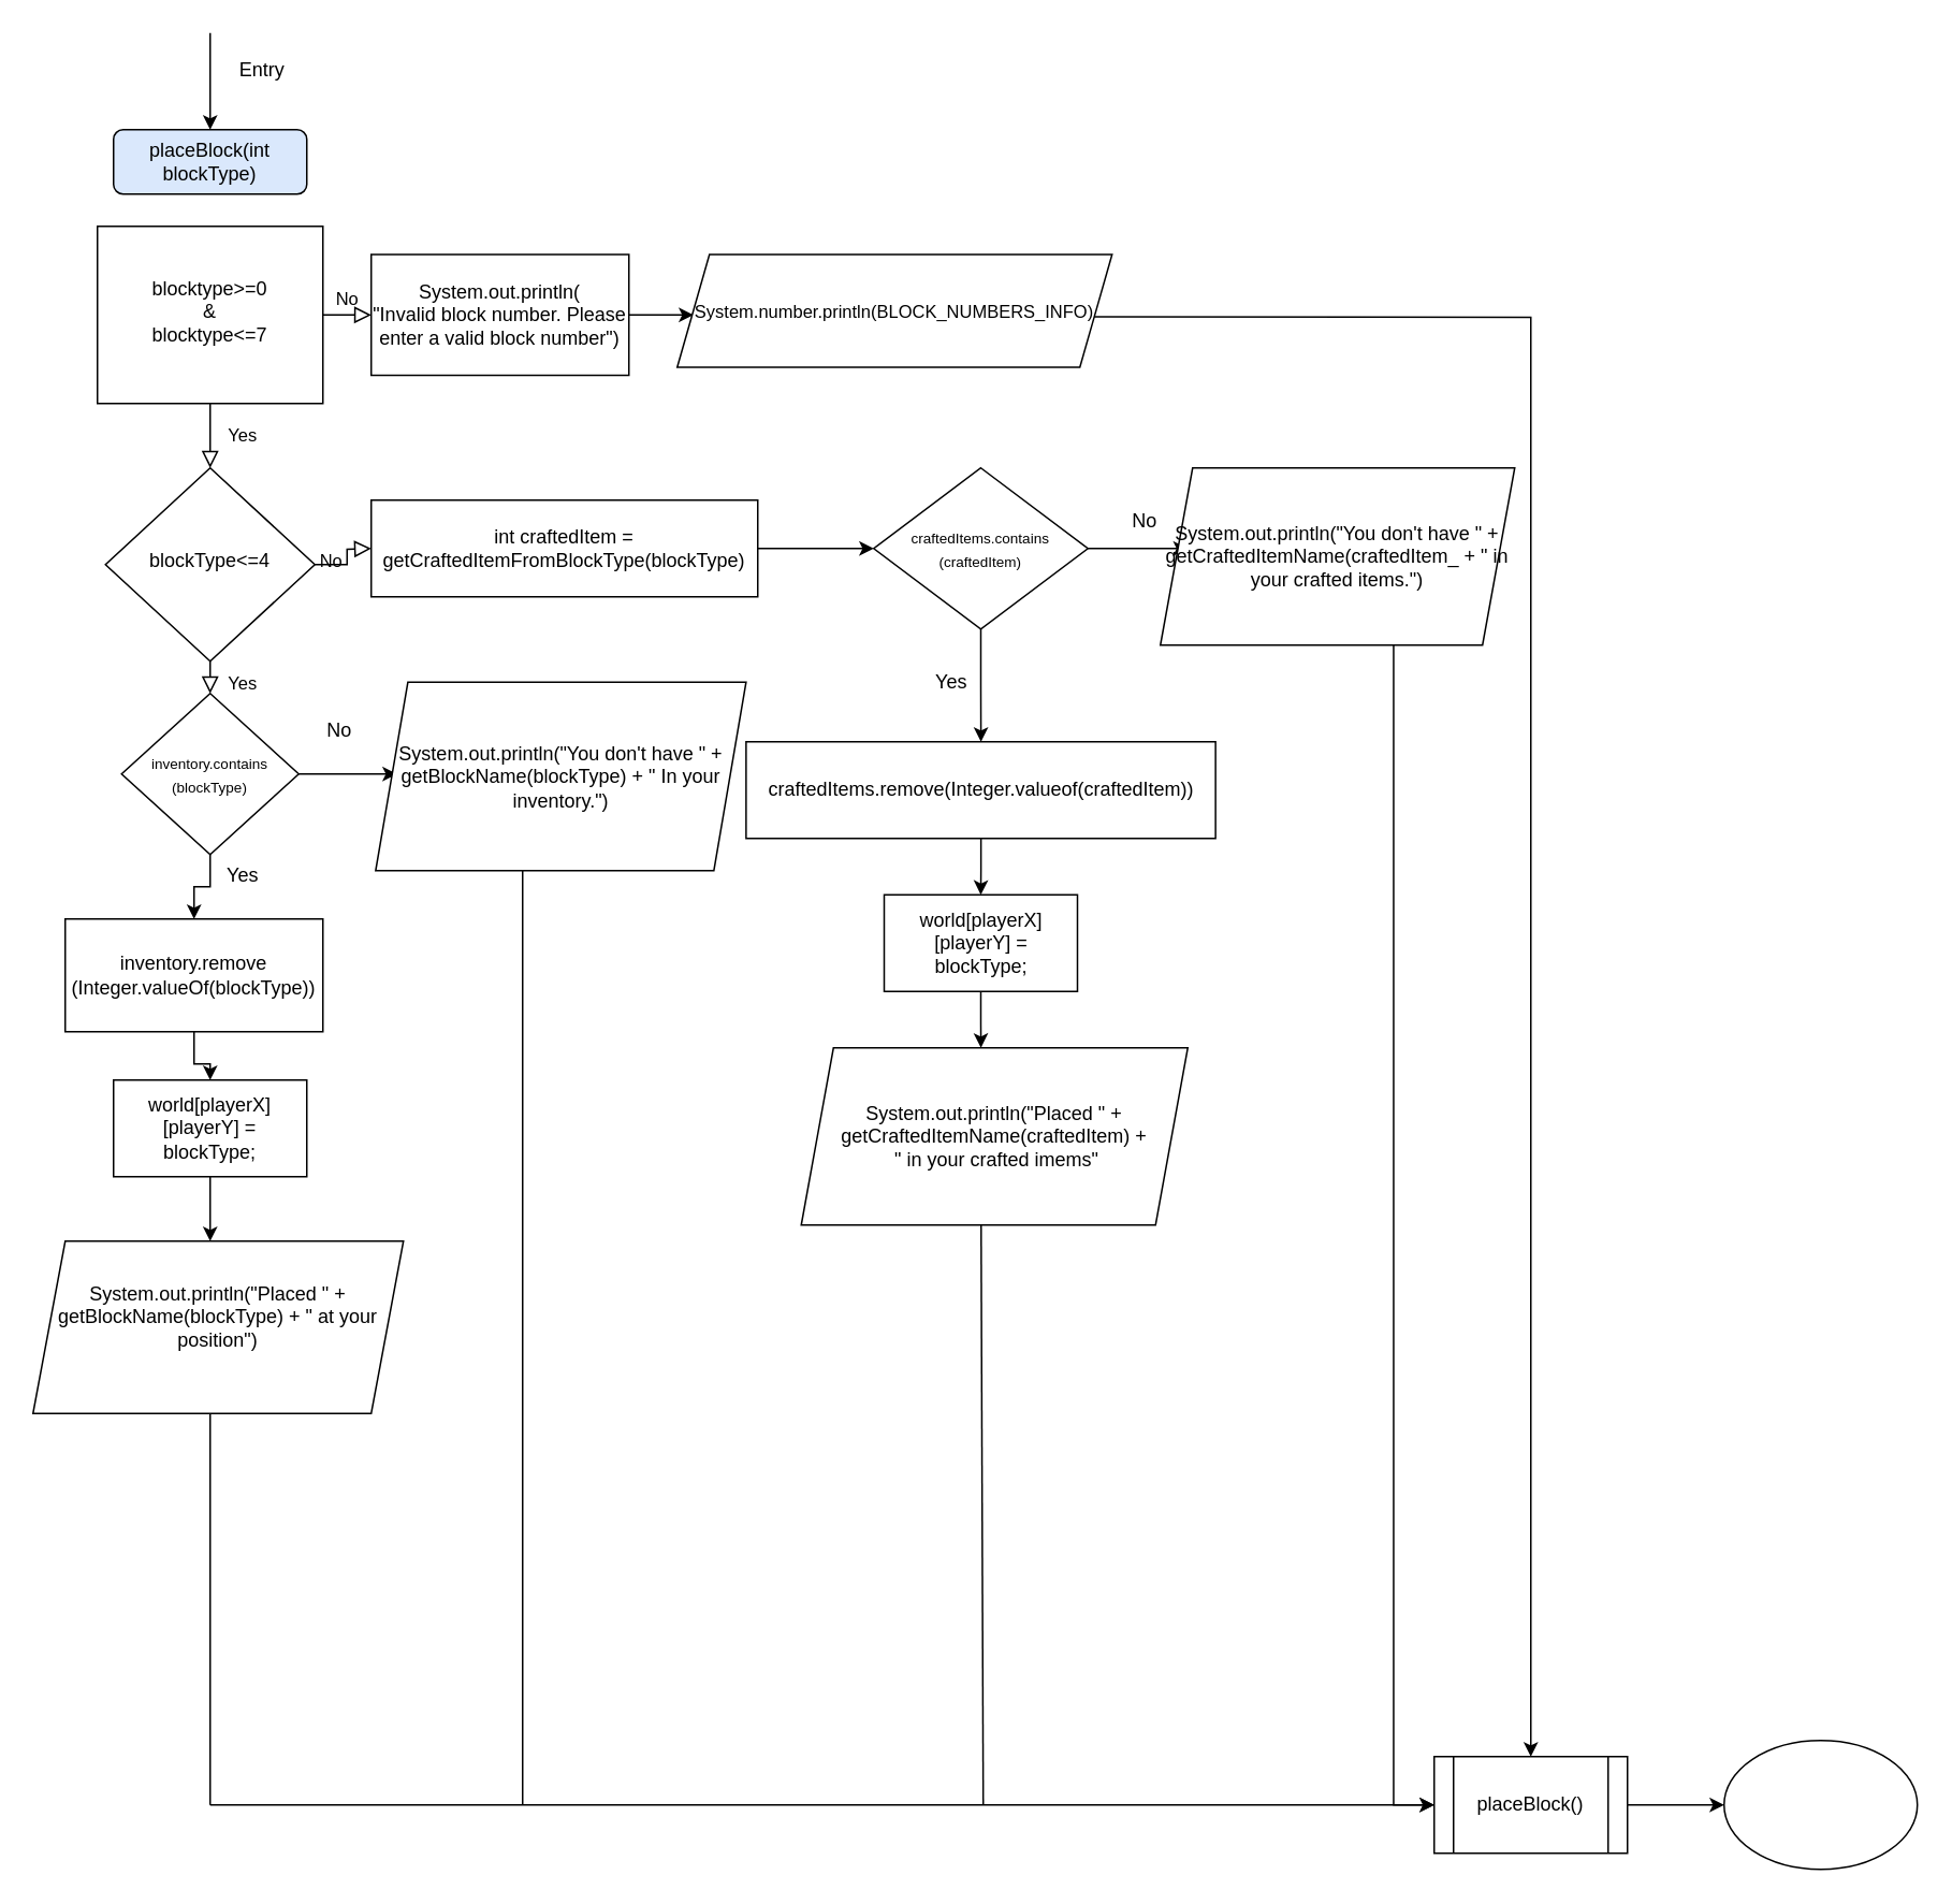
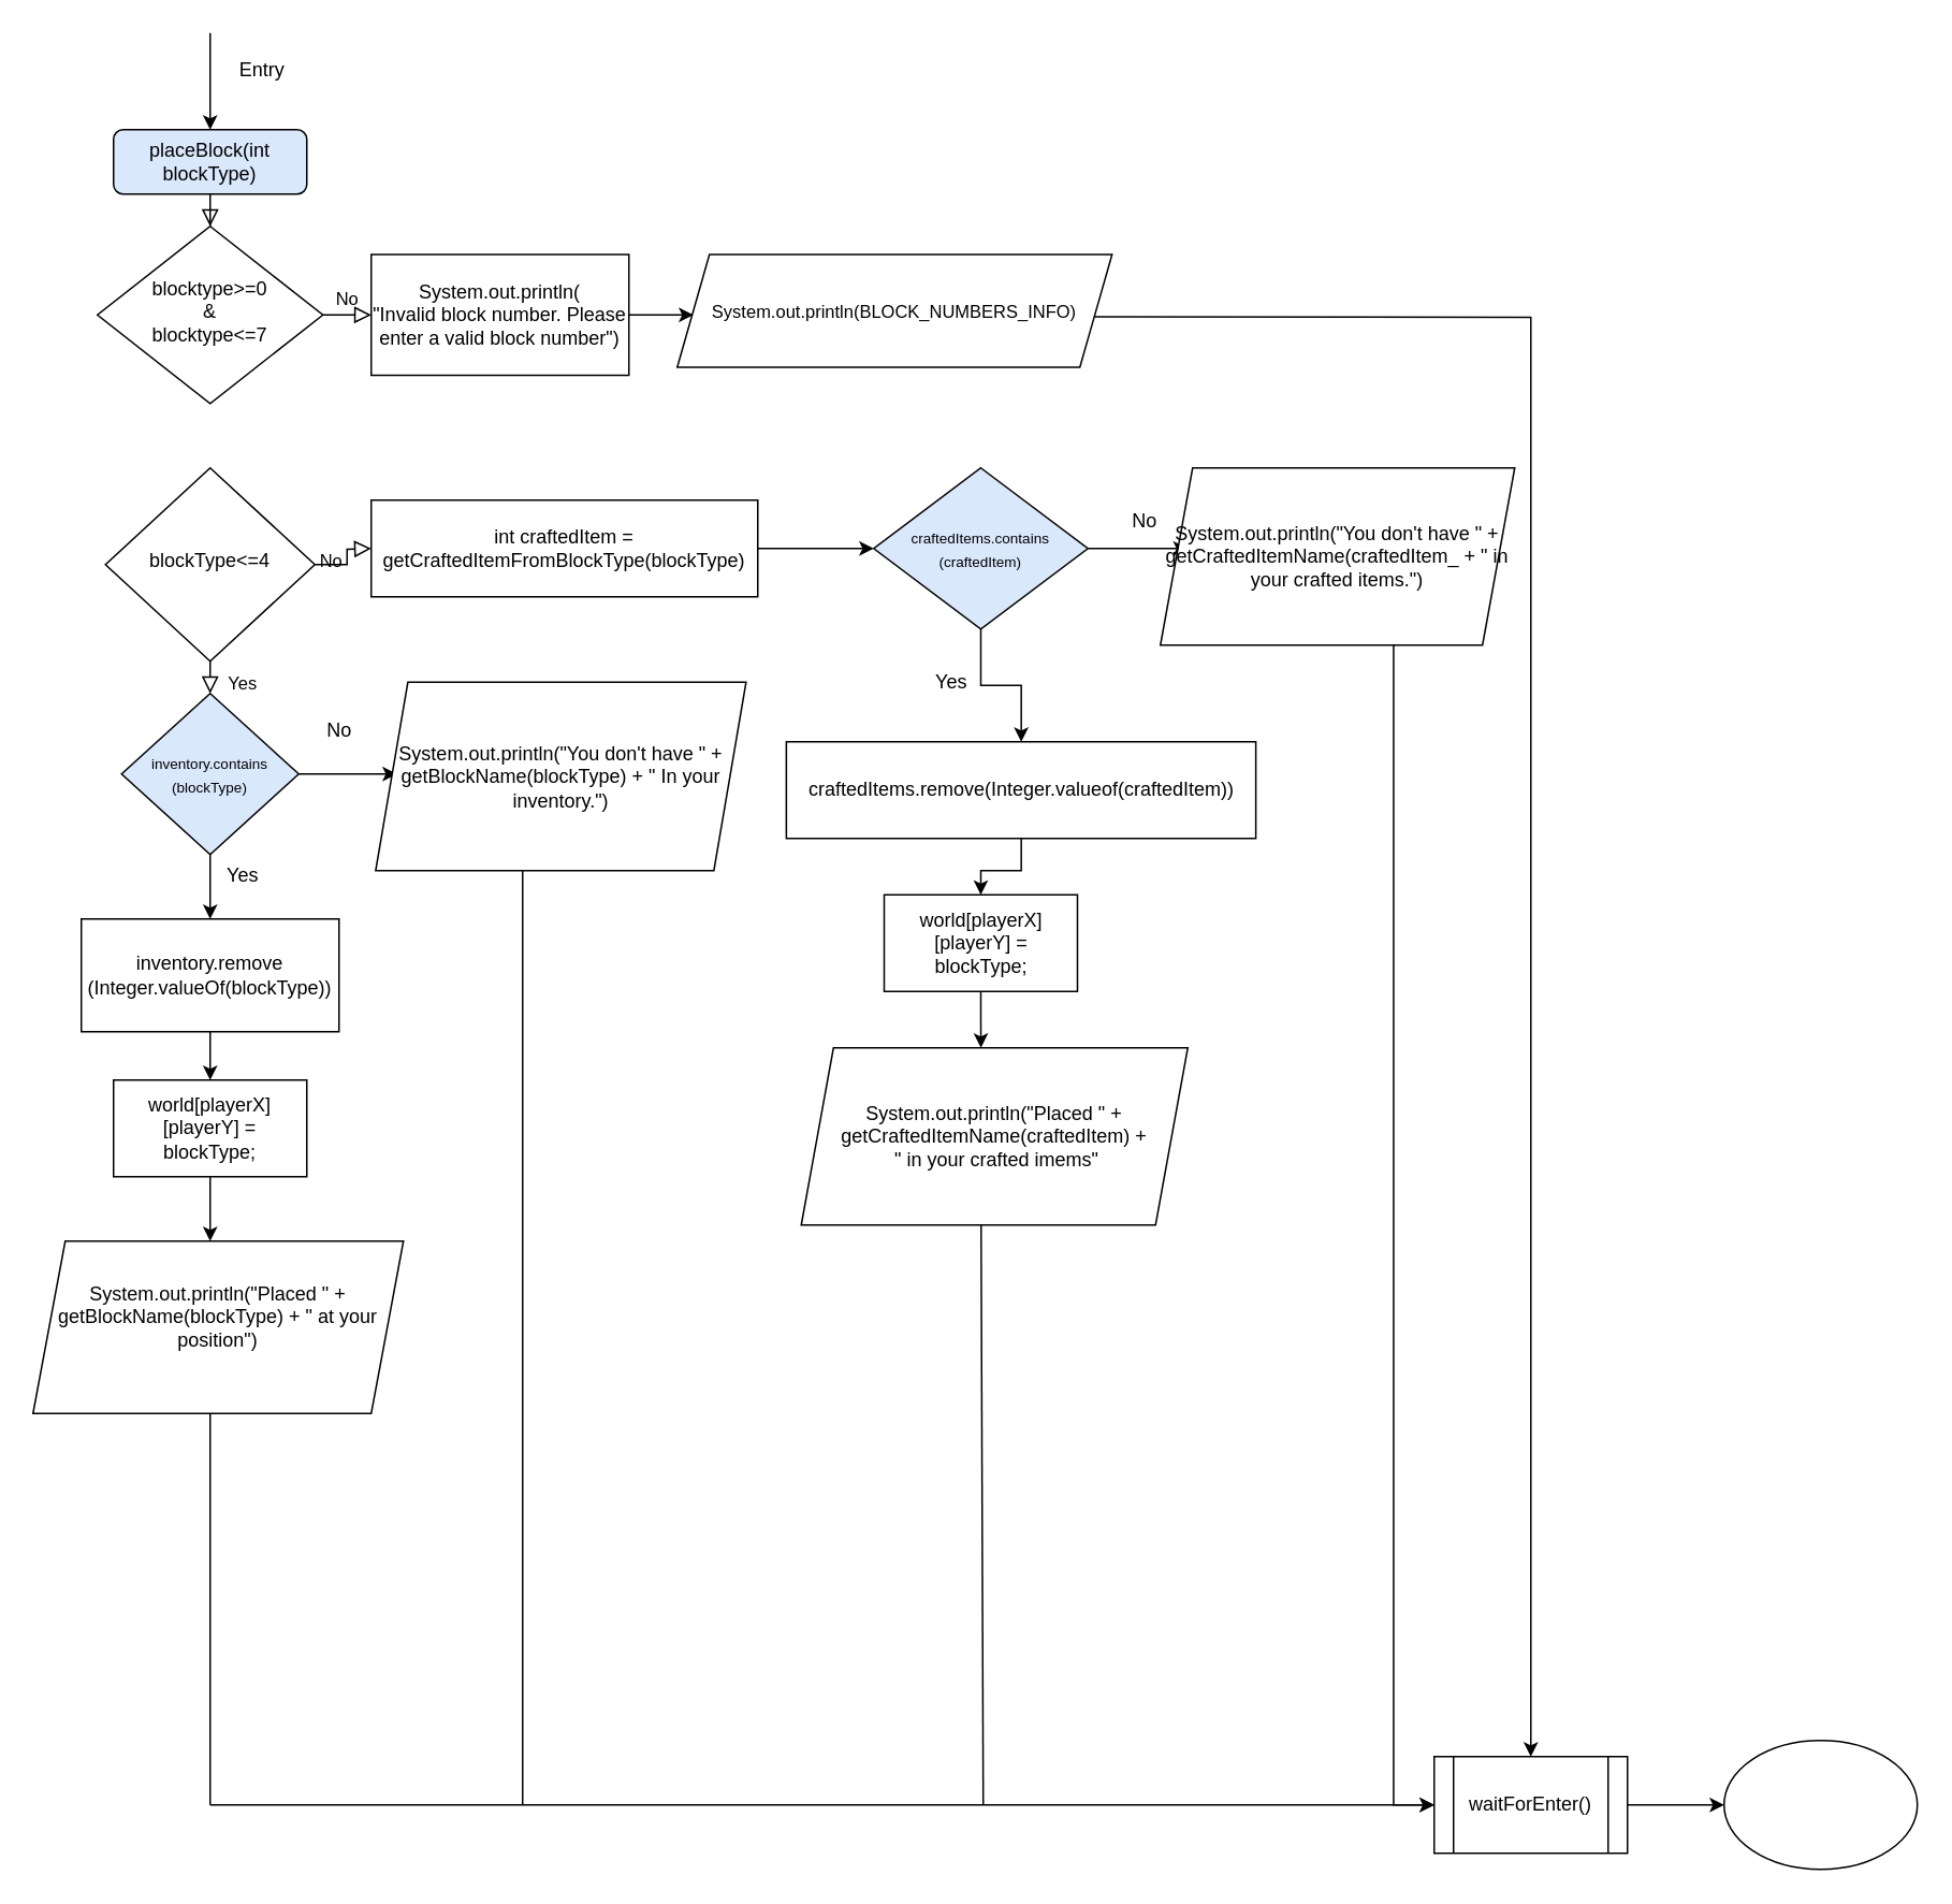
+ <mxCell id="2" value="" style="rounded=0;html=1;jettySize=auto;orthogonalLoop=1;fontSize=11;endArrow=block;endFill=0;endSize=8;strokeWidth=1;shadow=0;labelBackgroundColor=none;edgeStyle=orthogonalEdgeStyle;" parent="1" source="3" target="6" edge="1"><mxGeometry relative="1" as="geometry" /></mxCell>
- <mxCell id="40" value="&lt;font style=&quot;font-size: 11px;&quot;&gt;System.number.println(BLOCK_NUMBERS_INFO)&lt;/font&gt;" style="shape=parallelogram;perimeter=parallelogramPerimeter;whiteSpace=wrap;html=1;fixedSize=1;" vertex="1" parent="1"><mxGeometry x="420" y="157.5" width="270" height="70" as="geometry" /></mxCell>
+ <mxCell id="40" value="&lt;font style=&quot;font-size: 11px;&quot;&gt;System.out.println(BLOCK_NUMBERS_INFO)&lt;/font&gt;" style="shape=parallelogram;perimeter=parallelogramPerimeter;whiteSpace=wrap;html=1;fixedSize=1;" vertex="1" parent="1"><mxGeometry x="420" y="157.5" width="270" height="70" as="geometry" /></mxCell>
- <mxCell id="6" value="&lt;div&gt;blocktype&amp;gt;=0&lt;/div&gt;&lt;div&gt;&amp;amp;&lt;/div&gt;&lt;div&gt;blocktype&amp;lt;=7&lt;br&gt; &lt;/div&gt;" style="whiteSpace=wrap;html=1;shadow=0;fontFamily=Helvetica;fontSize=12;align=center;strokeWidth=1;spacing=6;spacingTop=-4;rounded=0;" parent="1" vertex="1"><mxGeometry x="60" y="140" width="140" height="110" as="geometry" /></mxCell>
+ <mxCell id="6" value="&lt;div&gt;blocktype&amp;gt;=0&lt;/div&gt;&lt;div&gt;&amp;amp;&lt;/div&gt;&lt;div&gt;blocktype&amp;lt;=7&lt;br&gt; &lt;/div&gt;" style="rhombus;whiteSpace=wrap;html=1;shadow=0;fontFamily=Helvetica;fontSize=12;align=center;strokeWidth=1;spacing=6;spacingTop=-4;" parent="1" vertex="1"><mxGeometry x="60" y="140" width="140" height="110" as="geometry" /></mxCell>
- <mxCell id="4" value="Yes" style="rounded=0;html=1;jettySize=auto;orthogonalLoop=1;fontSize=11;endArrow=block;endFill=0;endSize=8;strokeWidth=1;shadow=0;labelBackgroundColor=none;edgeStyle=orthogonalEdgeStyle;" parent="1" source="6" target="9" edge="1"><mxGeometry y="20" relative="1" as="geometry"><mxPoint as="offset" /></mxGeometry></mxCell>
- <mxCell id="17" value="&lt;div&gt;&lt;font style=&quot;font-size: 9px;&quot;&gt;craftedItems.contains&lt;/font&gt;&lt;/div&gt;&lt;div&gt;&lt;font style=&quot;font-size: 9px;&quot;&gt;(craftedItem)&lt;/font&gt;&lt;/div&gt;" style="rhombus;whiteSpace=wrap;html=1;" parent="1" vertex="1"><mxGeometry x="542" y="290" width="133" height="100" as="geometry" /></mxCell>
+ <mxCell id="17" value="&lt;div&gt;&lt;font style=&quot;font-size: 9px;&quot;&gt;craftedItems.contains&lt;/font&gt;&lt;/div&gt;&lt;div&gt;&lt;font style=&quot;font-size: 9px;&quot;&gt;(craftedItem)&lt;/font&gt;&lt;/div&gt;" style="rhombus;whiteSpace=wrap;html=1;fillColor=#dae8fc;" parent="1" vertex="1"><mxGeometry x="542" y="290" width="133" height="100" as="geometry" /></mxCell>
- <mxCell id="27" value="&lt;div&gt;&lt;font style=&quot;font-size: 9px;&quot;&gt;inventory.contains&lt;/font&gt;&lt;/div&gt;&lt;div&gt;&lt;font style=&quot;font-size: 9px;&quot;&gt;(blockType)&lt;/font&gt;&lt;/div&gt;" style="rhombus;whiteSpace=wrap;html=1;" parent="1" vertex="1"><mxGeometry x="75" y="430" width="110" height="100" as="geometry" /></mxCell>
+ <mxCell id="27" value="&lt;div&gt;&lt;font style=&quot;font-size: 9px;&quot;&gt;inventory.contains&lt;/font&gt;&lt;/div&gt;&lt;div&gt;&lt;font style=&quot;font-size: 9px;&quot;&gt;(blockType)&lt;/font&gt;&lt;/div&gt;" style="rhombus;whiteSpace=wrap;html=1;fillColor=#dae8fc;" parent="1" vertex="1"><mxGeometry x="75" y="430" width="110" height="100" as="geometry" /></mxCell>
- <mxCell id="19" value="craftedItems.remove(Integer.valueof(craftedItem))" style="rounded=0;whiteSpace=wrap;html=1;" parent="1" vertex="1"><mxGeometry x="462.75" y="460" width="291.5" height="60" as="geometry" /></mxCell>
+ <mxCell id="19" value="craftedItems.remove(Integer.valueof(craftedItem))" style="rounded=0;whiteSpace=wrap;html=1;" parent="1" vertex="1"><mxGeometry x="487.75" y="460" width="291.5" height="60" as="geometry" /></mxCell>
- <mxCell id="29" value="&lt;div&gt;inventory.remove&lt;/div&gt;&lt;div&gt;(Integer.valueOf(blockType))&lt;/div&gt;" style="rounded=0;whiteSpace=wrap;html=1;" parent="1" vertex="1"><mxGeometry x="40" y="570" width="160" height="70" as="geometry" /></mxCell>
+ <mxCell id="29" value="&lt;div&gt;inventory.remove&lt;/div&gt;&lt;div&gt;(Integer.valueOf(blockType))&lt;/div&gt;" style="rounded=0;whiteSpace=wrap;html=1;" parent="1" vertex="1"><mxGeometry x="50" y="570" width="160" height="70" as="geometry" /></mxCell>
- <mxCell id="11" value="placeBlock()" style="shape=process;whiteSpace=wrap;html=1;backgroundOutline=1;" parent="1" vertex="1"><mxGeometry x="890" y="1090" width="120" height="60" as="geometry" /></mxCell>
+ <mxCell id="11" value="waitForEnter()" style="shape=process;whiteSpace=wrap;html=1;backgroundOutline=1;" parent="1" vertex="1"><mxGeometry x="890" y="1090" width="120" height="60" as="geometry" /></mxCell>
